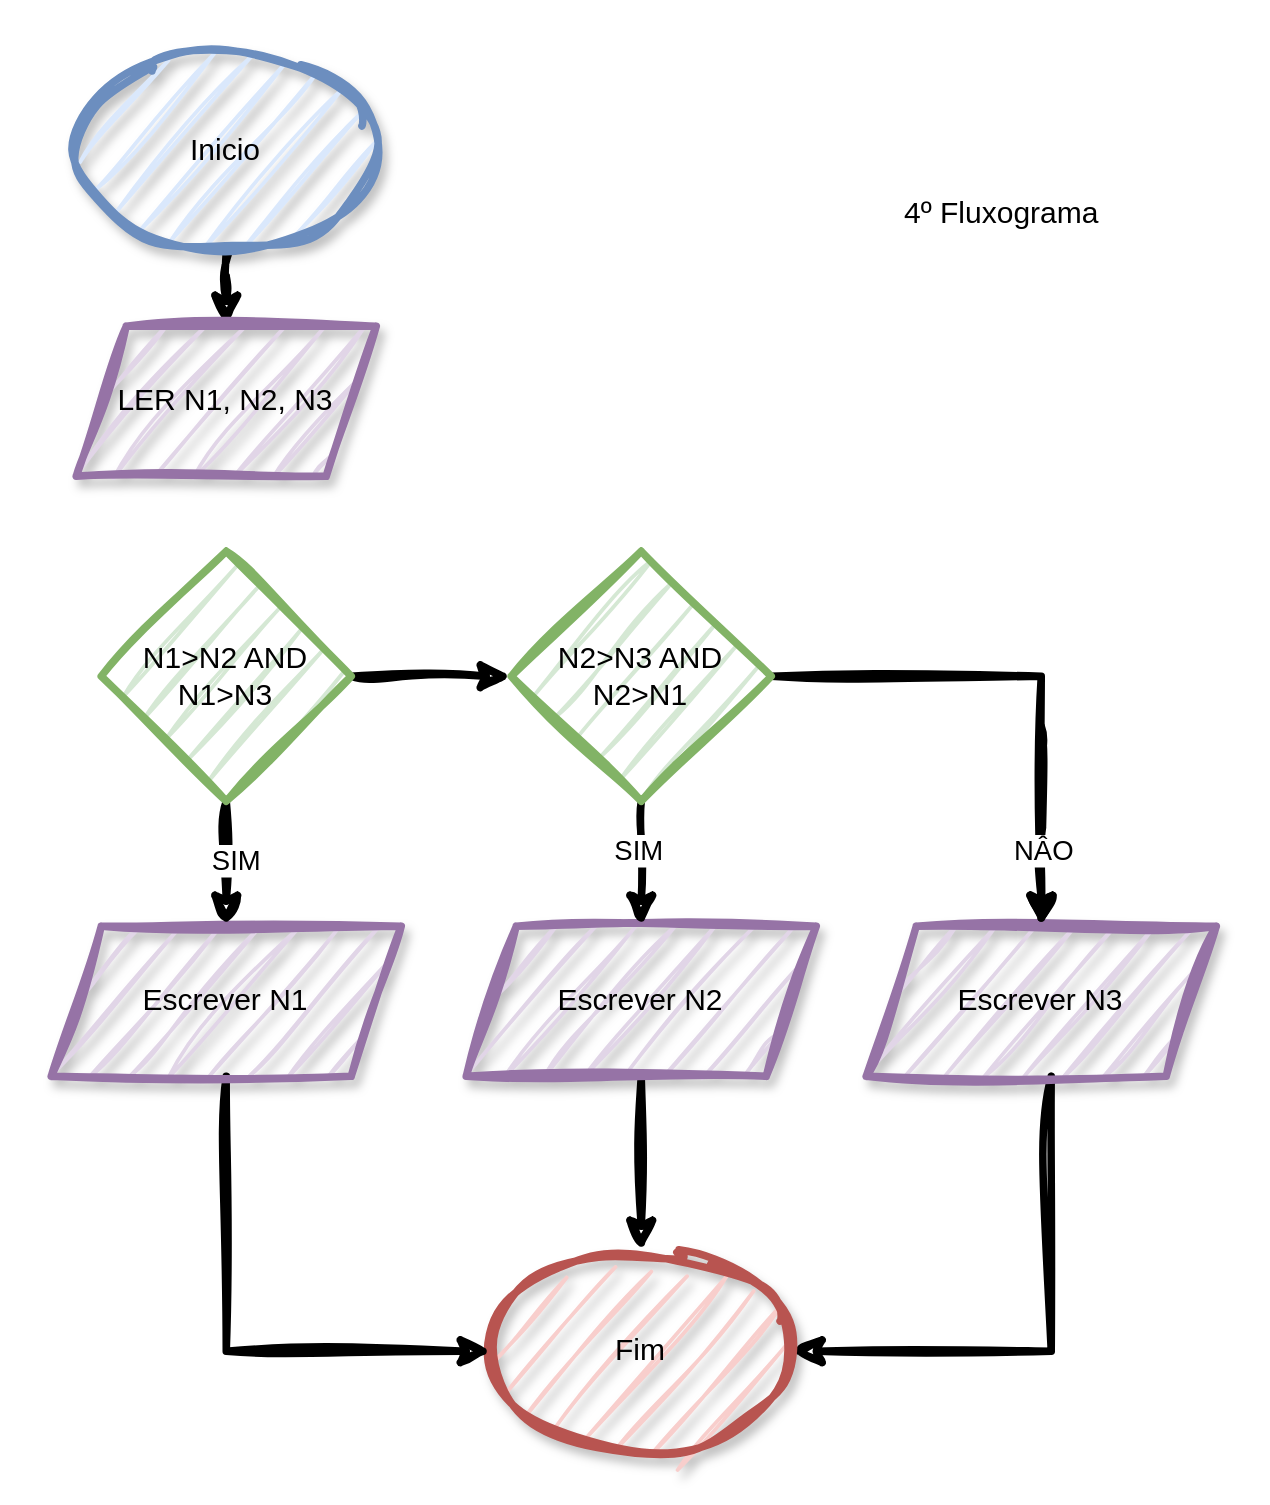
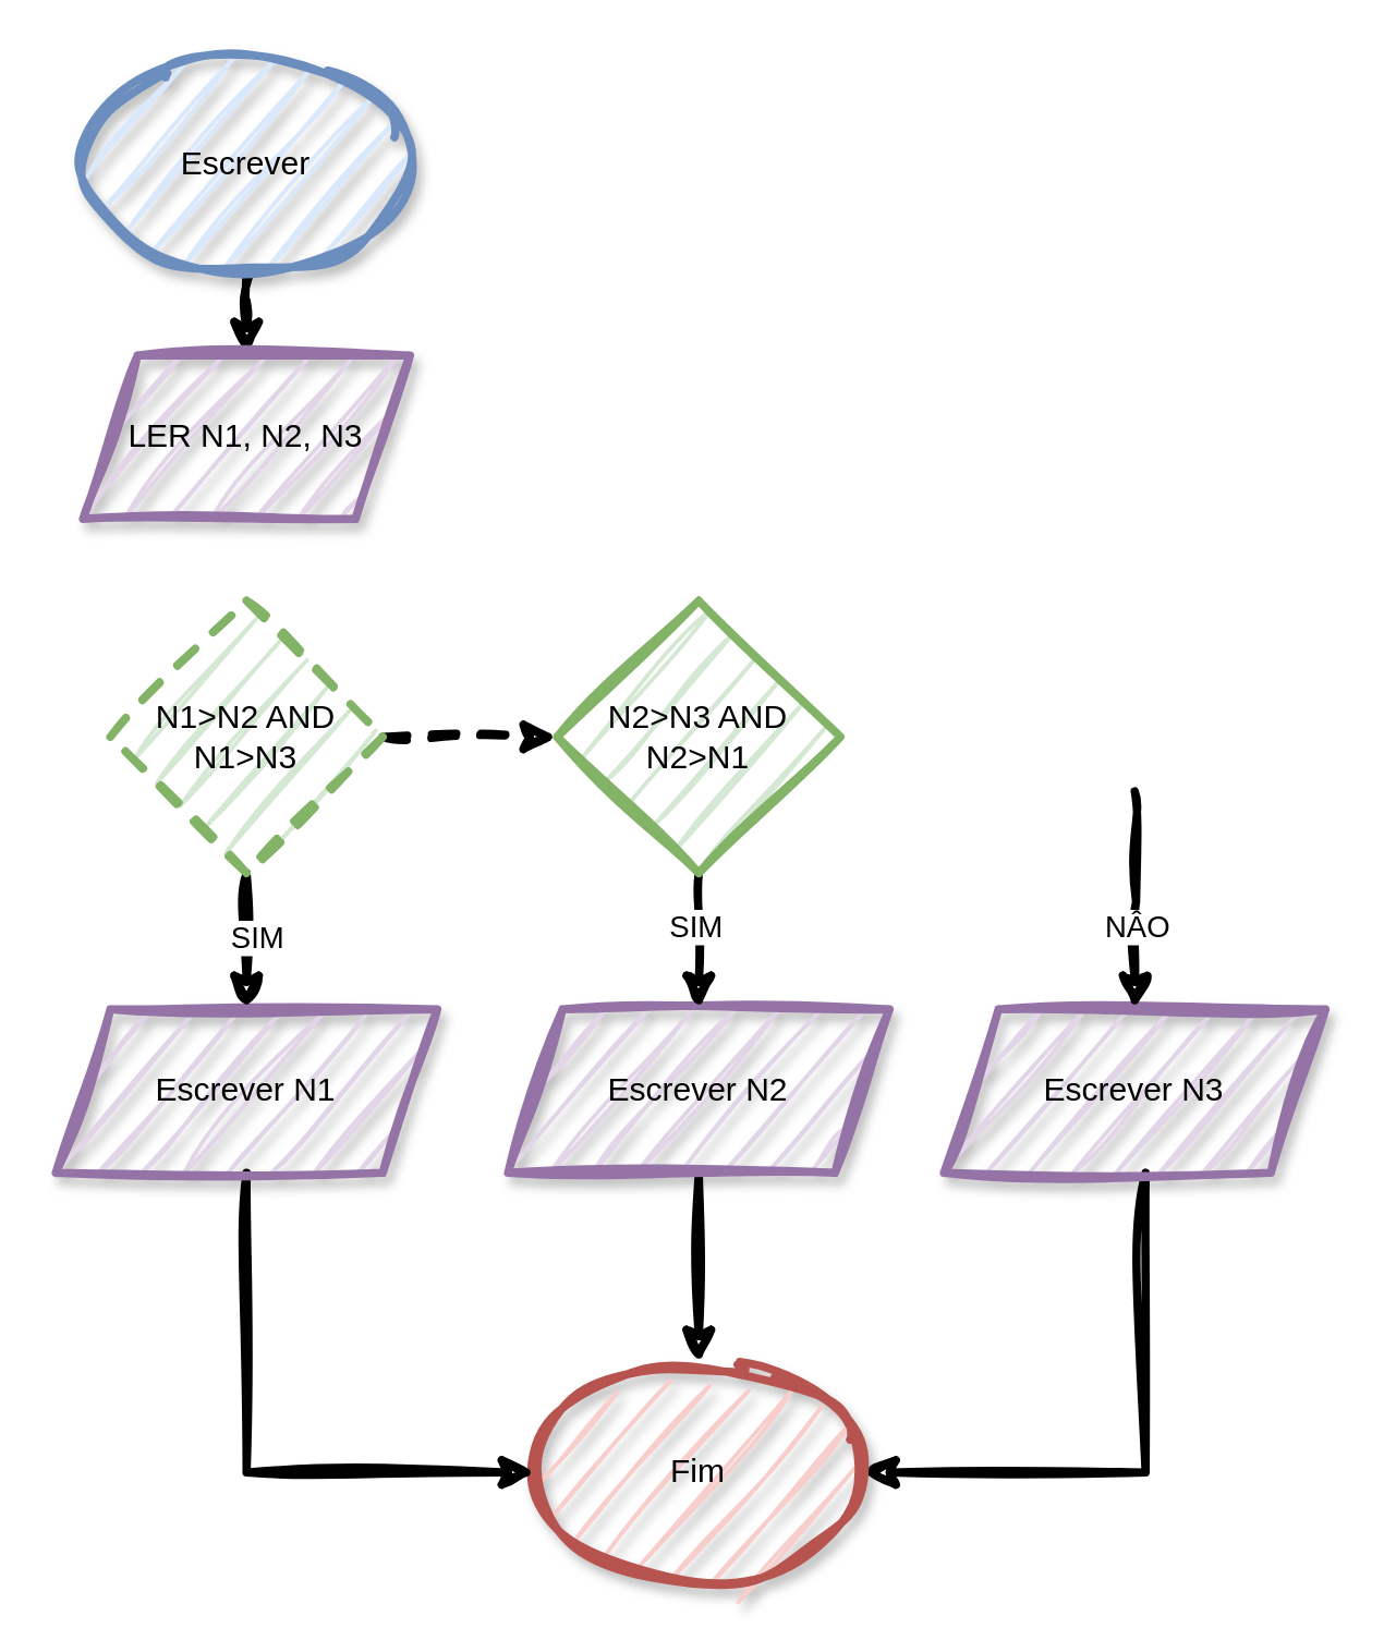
- <mxCell id="3" value="Inicio" style="ellipse;whiteSpace=wrap;html=1;fillColor=#dae8fc;strokeColor=#6c8ebf;strokeWidth=3;shadow=1;sketch=1;curveFitting=1;jiggle=2;" vertex="1" parent="1"><mxGeometry x="30" y="20" width="120" height="80" as="geometry" /></mxCell>
+ <mxCell id="3" value="Escrever" style="ellipse;whiteSpace=wrap;html=1;fillColor=#dae8fc;strokeColor=#6c8ebf;strokeWidth=3;shadow=1;sketch=1;curveFitting=1;jiggle=2;" vertex="1" parent="1"><mxGeometry x="30" y="20" width="120" height="80" as="geometry" /></mxCell>
- <mxCell id="22" value="4º Fluxograma" style="text;html=1;align=center;verticalAlign=middle;resizable=0;points=[];autosize=1;strokeColor=none;fillColor=none;" vertex="1" parent="1"><mxGeometry x="350" y="70" width="100" height="30" as="geometry" /></mxCell>
- <mxCell id="18" value="N1&amp;gt;N2 AND&lt;div&gt;N1&amp;gt;N3&lt;/div&gt;" style="rhombus;whiteSpace=wrap;html=1;fillColor=#d5e8d4;strokeColor=#82b366;sketch=1;curveFitting=1;jiggle=2;strokeWidth=3;" vertex="1" parent="1"><mxGeometry x="40" y="220" width="100" height="100" as="geometry" /></mxCell>
+ <mxCell id="18" value="N1&amp;gt;N2 AND&lt;div&gt;N1&amp;gt;N3&lt;/div&gt;" style="rhombus;whiteSpace=wrap;html=1;fillColor=#d5e8d4;strokeColor=#82b366;sketch=1;curveFitting=1;jiggle=2;strokeWidth=3;dashed=1;" vertex="1" parent="1"><mxGeometry x="40" y="220" width="100" height="100" as="geometry" /></mxCell>
- <mxCell id="15" value="" style="edgeStyle=orthogonalEdgeStyle;rounded=0;orthogonalLoop=1;jettySize=auto;html=1;sketch=1;curveFitting=1;jiggle=2;strokeWidth=3;" edge="1" parent="1" source="18" target="21"><mxGeometry relative="1" as="geometry" /></mxCell>
+ <mxCell id="15" value="" style="edgeStyle=orthogonalEdgeStyle;rounded=0;orthogonalLoop=1;jettySize=auto;html=1;sketch=1;curveFitting=1;jiggle=2;strokeWidth=3;dashed=1;" edge="1" parent="1" source="18" target="21"><mxGeometry relative="1" as="geometry" /></mxCell>
- <mxCell id="10" value="" style="edgeStyle=orthogonalEdgeStyle;rounded=0;orthogonalLoop=1;jettySize=auto;html=1;entryX=0.5;entryY=0;entryDx=0;entryDy=0;exitX=1;exitY=0.5;exitDx=0;exitDy=0;sketch=1;curveFitting=1;jiggle=2;strokeWidth=3;" edge="1" parent="1" source="21" target="6"><mxGeometry relative="1" as="geometry"><mxPoint x="306" y="250" as="sourcePoint" /><mxPoint x="356" y="260" as="targetPoint" /></mxGeometry></mxCell>
